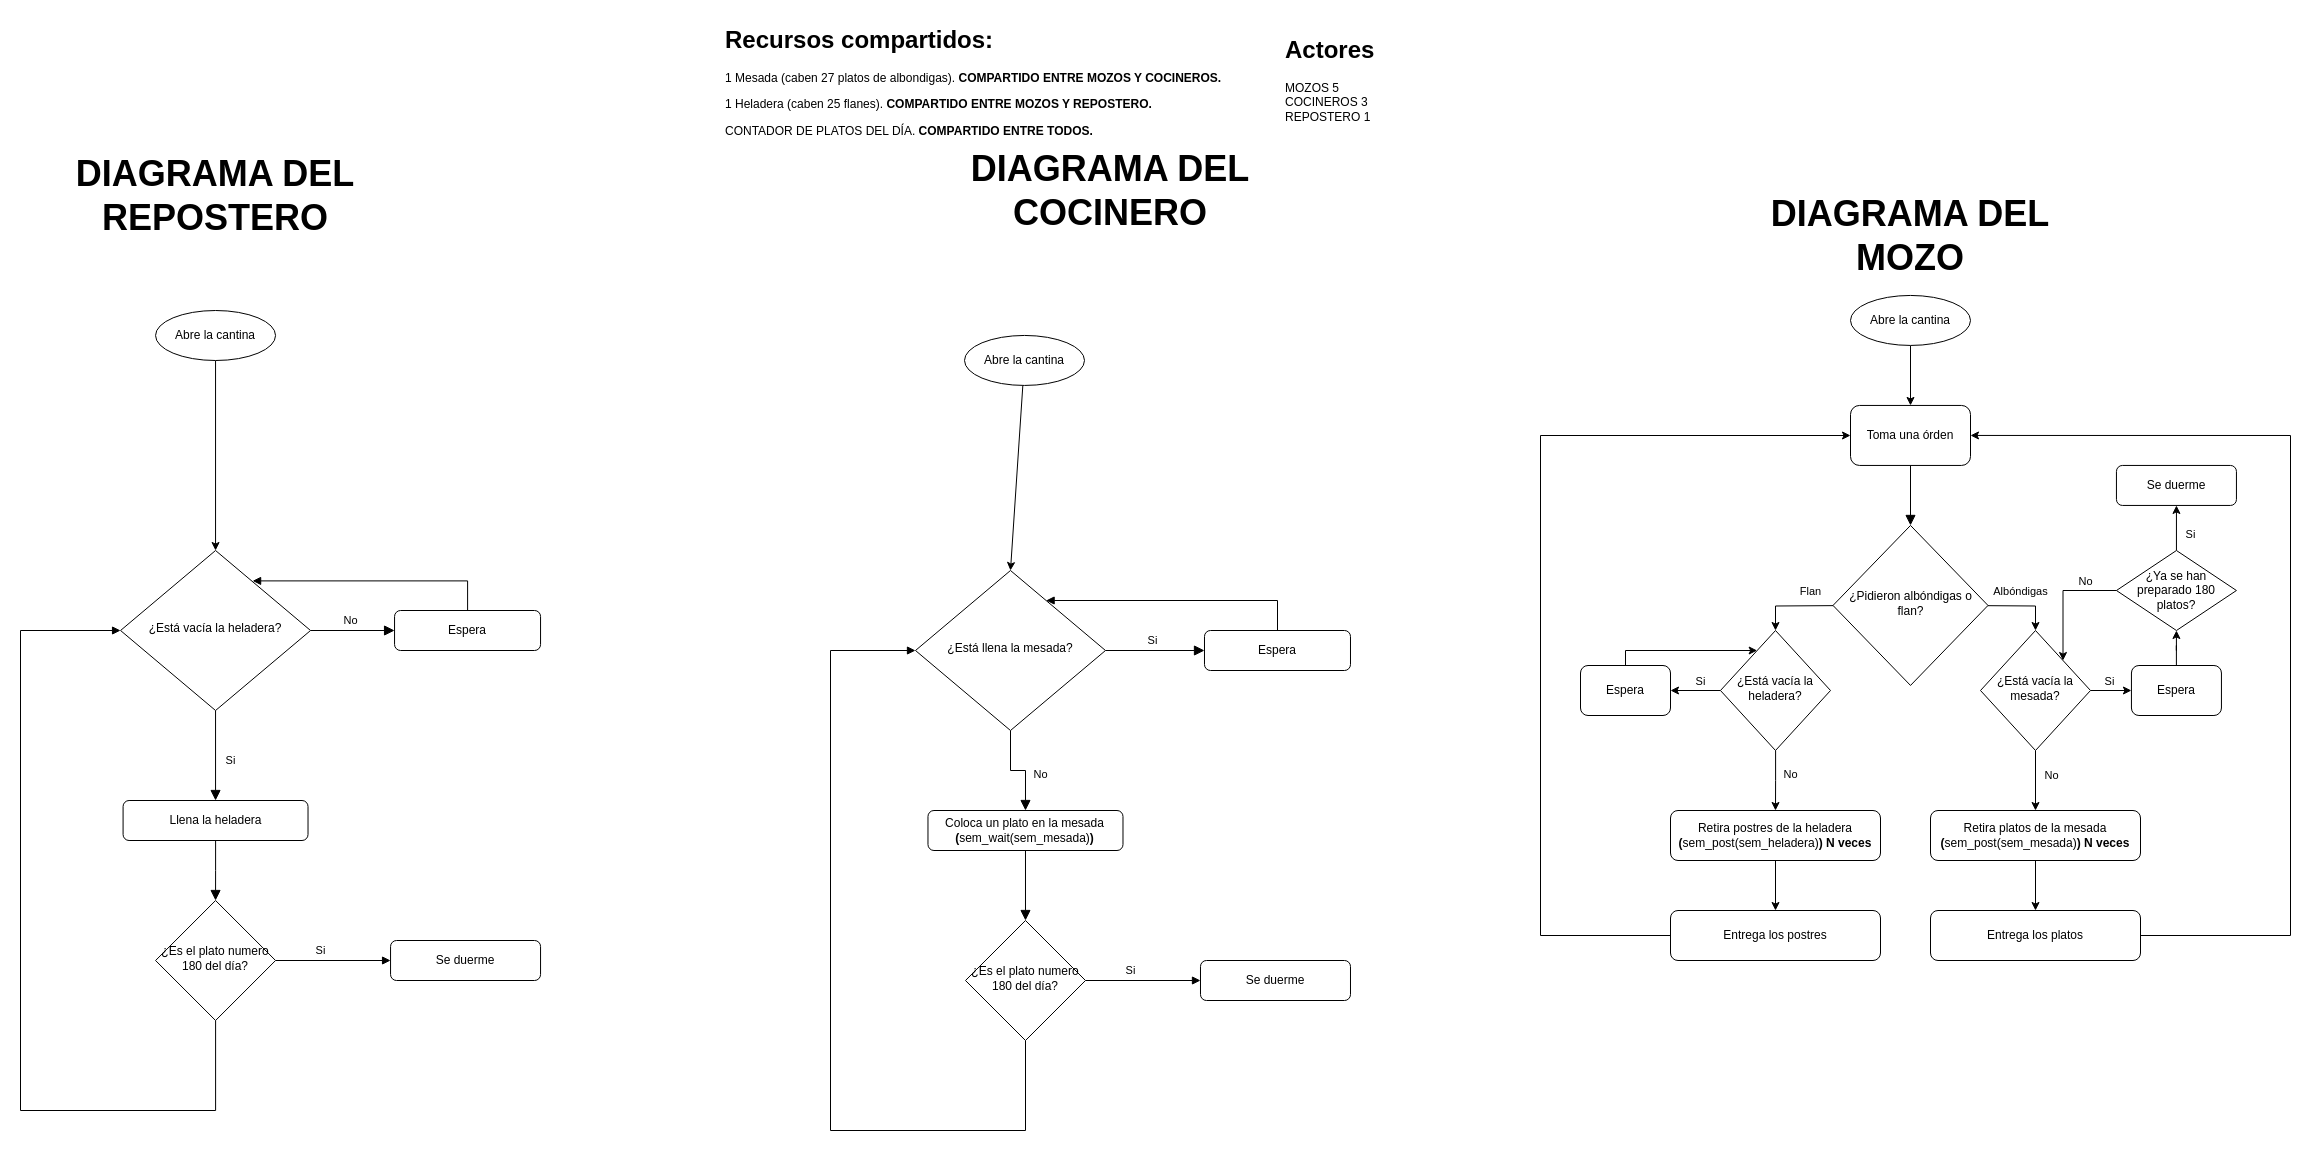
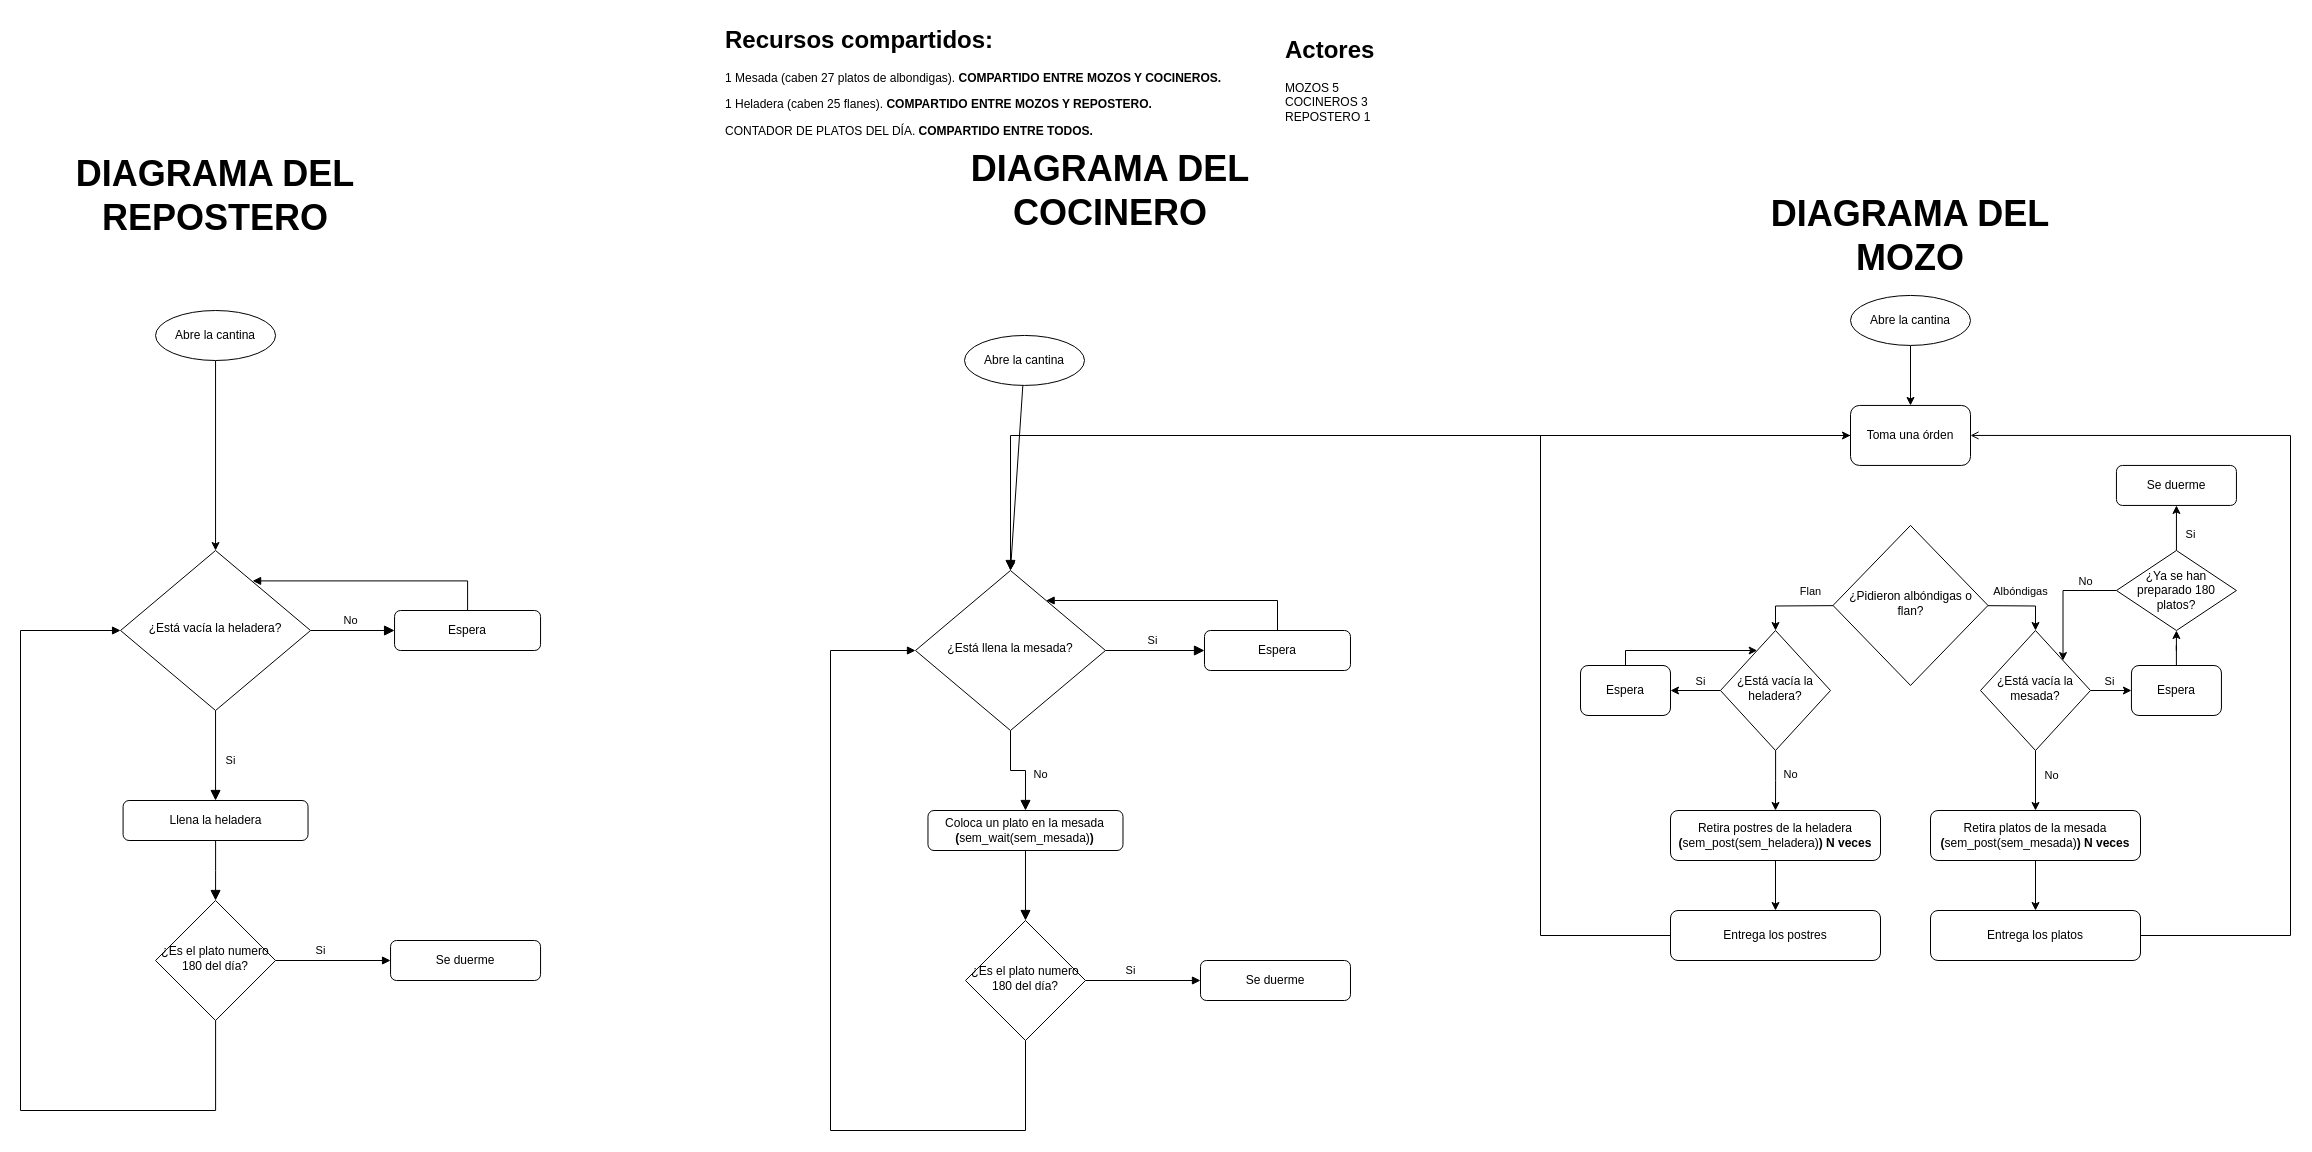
- <mxCell id="62" style="edgeStyle=orthogonalEdgeStyle;rounded=0;orthogonalLoop=1;jettySize=auto;html=1;entryX=1;entryY=0.5;entryDx=0;entryDy=0;" parent="1" source="63" target="29" edge="1"><mxGeometry relative="1" as="geometry"><Array as="points"><mxPoint x="2290" y="935" /><mxPoint x="2290" y="435" /></Array></mxGeometry></mxCell>
+ <mxCell id="62" style="edgeStyle=orthogonalEdgeStyle;rounded=0;orthogonalLoop=1;jettySize=auto;html=1;entryX=1;entryY=0.5;entryDx=0;entryDy=0;endArrow=open;" parent="1" source="63" target="29" edge="1"><mxGeometry relative="1" as="geometry"><Array as="points"><mxPoint x="2290" y="935" /><mxPoint x="2290" y="435" /></Array></mxGeometry></mxCell>
- <mxCell id="28" value="" style="rounded=0;html=1;jettySize=auto;orthogonalLoop=1;fontSize=11;endArrow=block;endFill=1;endSize=8;strokeWidth=1;shadow=0;labelBackgroundColor=none;edgeStyle=orthogonalEdgeStyle;" parent="1" source="29" target="34" edge="1"><mxGeometry relative="1" as="geometry" /></mxCell>
+ <mxCell id="28" value="" style="rounded=0;html=1;jettySize=auto;orthogonalLoop=1;fontSize=11;endArrow=block;endFill=1;endSize=8;strokeWidth=1;shadow=0;labelBackgroundColor=none;edgeStyle=orthogonalEdgeStyle;" parent="1" source="29" target="4" edge="1"><mxGeometry relative="1" as="geometry" /></mxCell>
